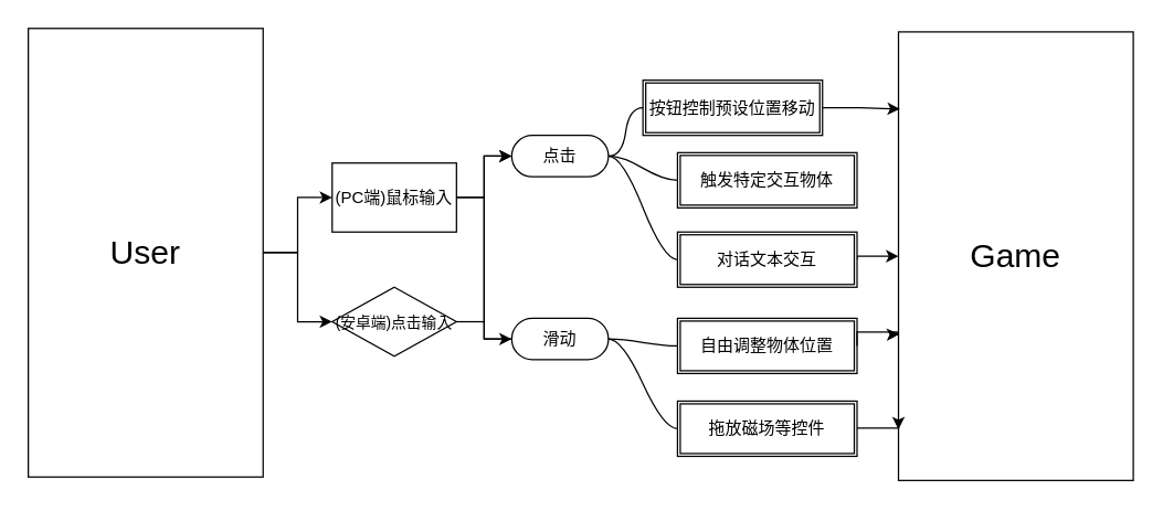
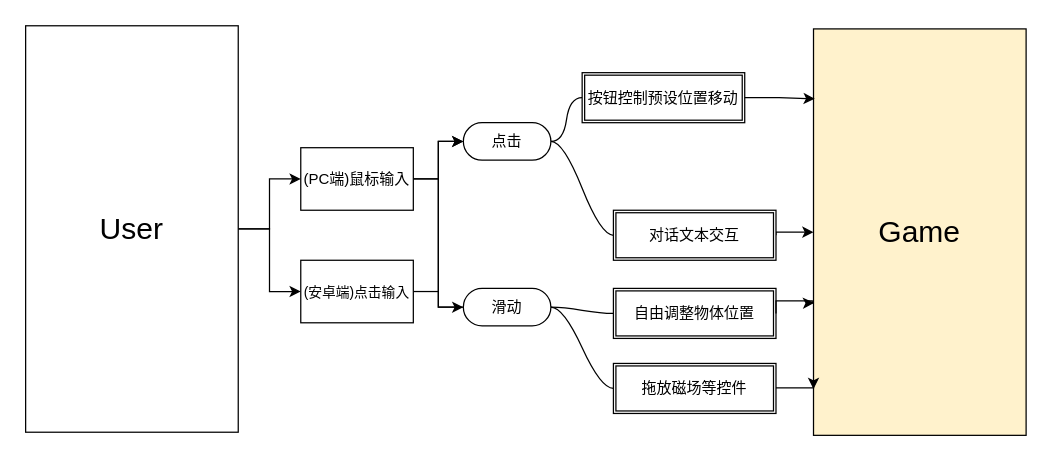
- <mxCell id="6" style="edgeStyle=entityRelationEdgeStyle;rounded=0;orthogonalLoop=1;jettySize=auto;html=1;startArrow=none;endArrow=none;segment=10;curved=1;sourcePerimeterSpacing=0;targetPerimeterSpacing=0;entryX=0;entryY=0.5;entryDx=0;entryDy=0;" edge="1" parent="1" source="8" target="14"><mxGeometry relative="1" as="geometry"><mxPoint x="490" y="140" as="targetPoint" /><Array as="points"><mxPoint x="490" y="130" /><mxPoint x="490" y="130" /></Array></mxGeometry></mxCell>
- <mxCell id="14" value="触发特定交互物体" style="shape=ext;double=1;rounded=0;whiteSpace=wrap;html=1;" vertex="1" parent="1"><mxGeometry x="490" y="110" width="130" height="40" as="geometry" /></mxCell>
- <mxCell id="15" value="&lt;font style=&quot;font-size: 24px;&quot;&gt;Game&lt;/font&gt;" style="rounded=0;whiteSpace=wrap;html=1;" vertex="1" parent="1"><mxGeometry x="650" y="22.5" width="170" height="325" as="geometry" /></mxCell>
+ <mxCell id="15" value="&lt;font style=&quot;font-size: 24px;&quot;&gt;Game&lt;/font&gt;" style="rounded=0;whiteSpace=wrap;html=1;fillColor=#fff2cc;" vertex="1" parent="1"><mxGeometry x="650" y="22.5" width="170" height="325" as="geometry" /></mxCell>
- <mxCell id="25" value="&lt;font style=&quot;font-size: 11px;&quot;&gt;(安卓端)点击输入&lt;/font&gt;" style="rhombus;whiteSpace=wrap;html=1;" vertex="1" parent="1"><mxGeometry x="240" y="207.5" width="90" height="50" as="geometry" /></mxCell>
+ <mxCell id="25" value="&lt;font style=&quot;font-size: 11px;&quot;&gt;(安卓端)点击输入&lt;/font&gt;" style="rounded=0;whiteSpace=wrap;html=1;" vertex="1" parent="1"><mxGeometry x="240" y="207.5" width="90" height="50" as="geometry" /></mxCell>
